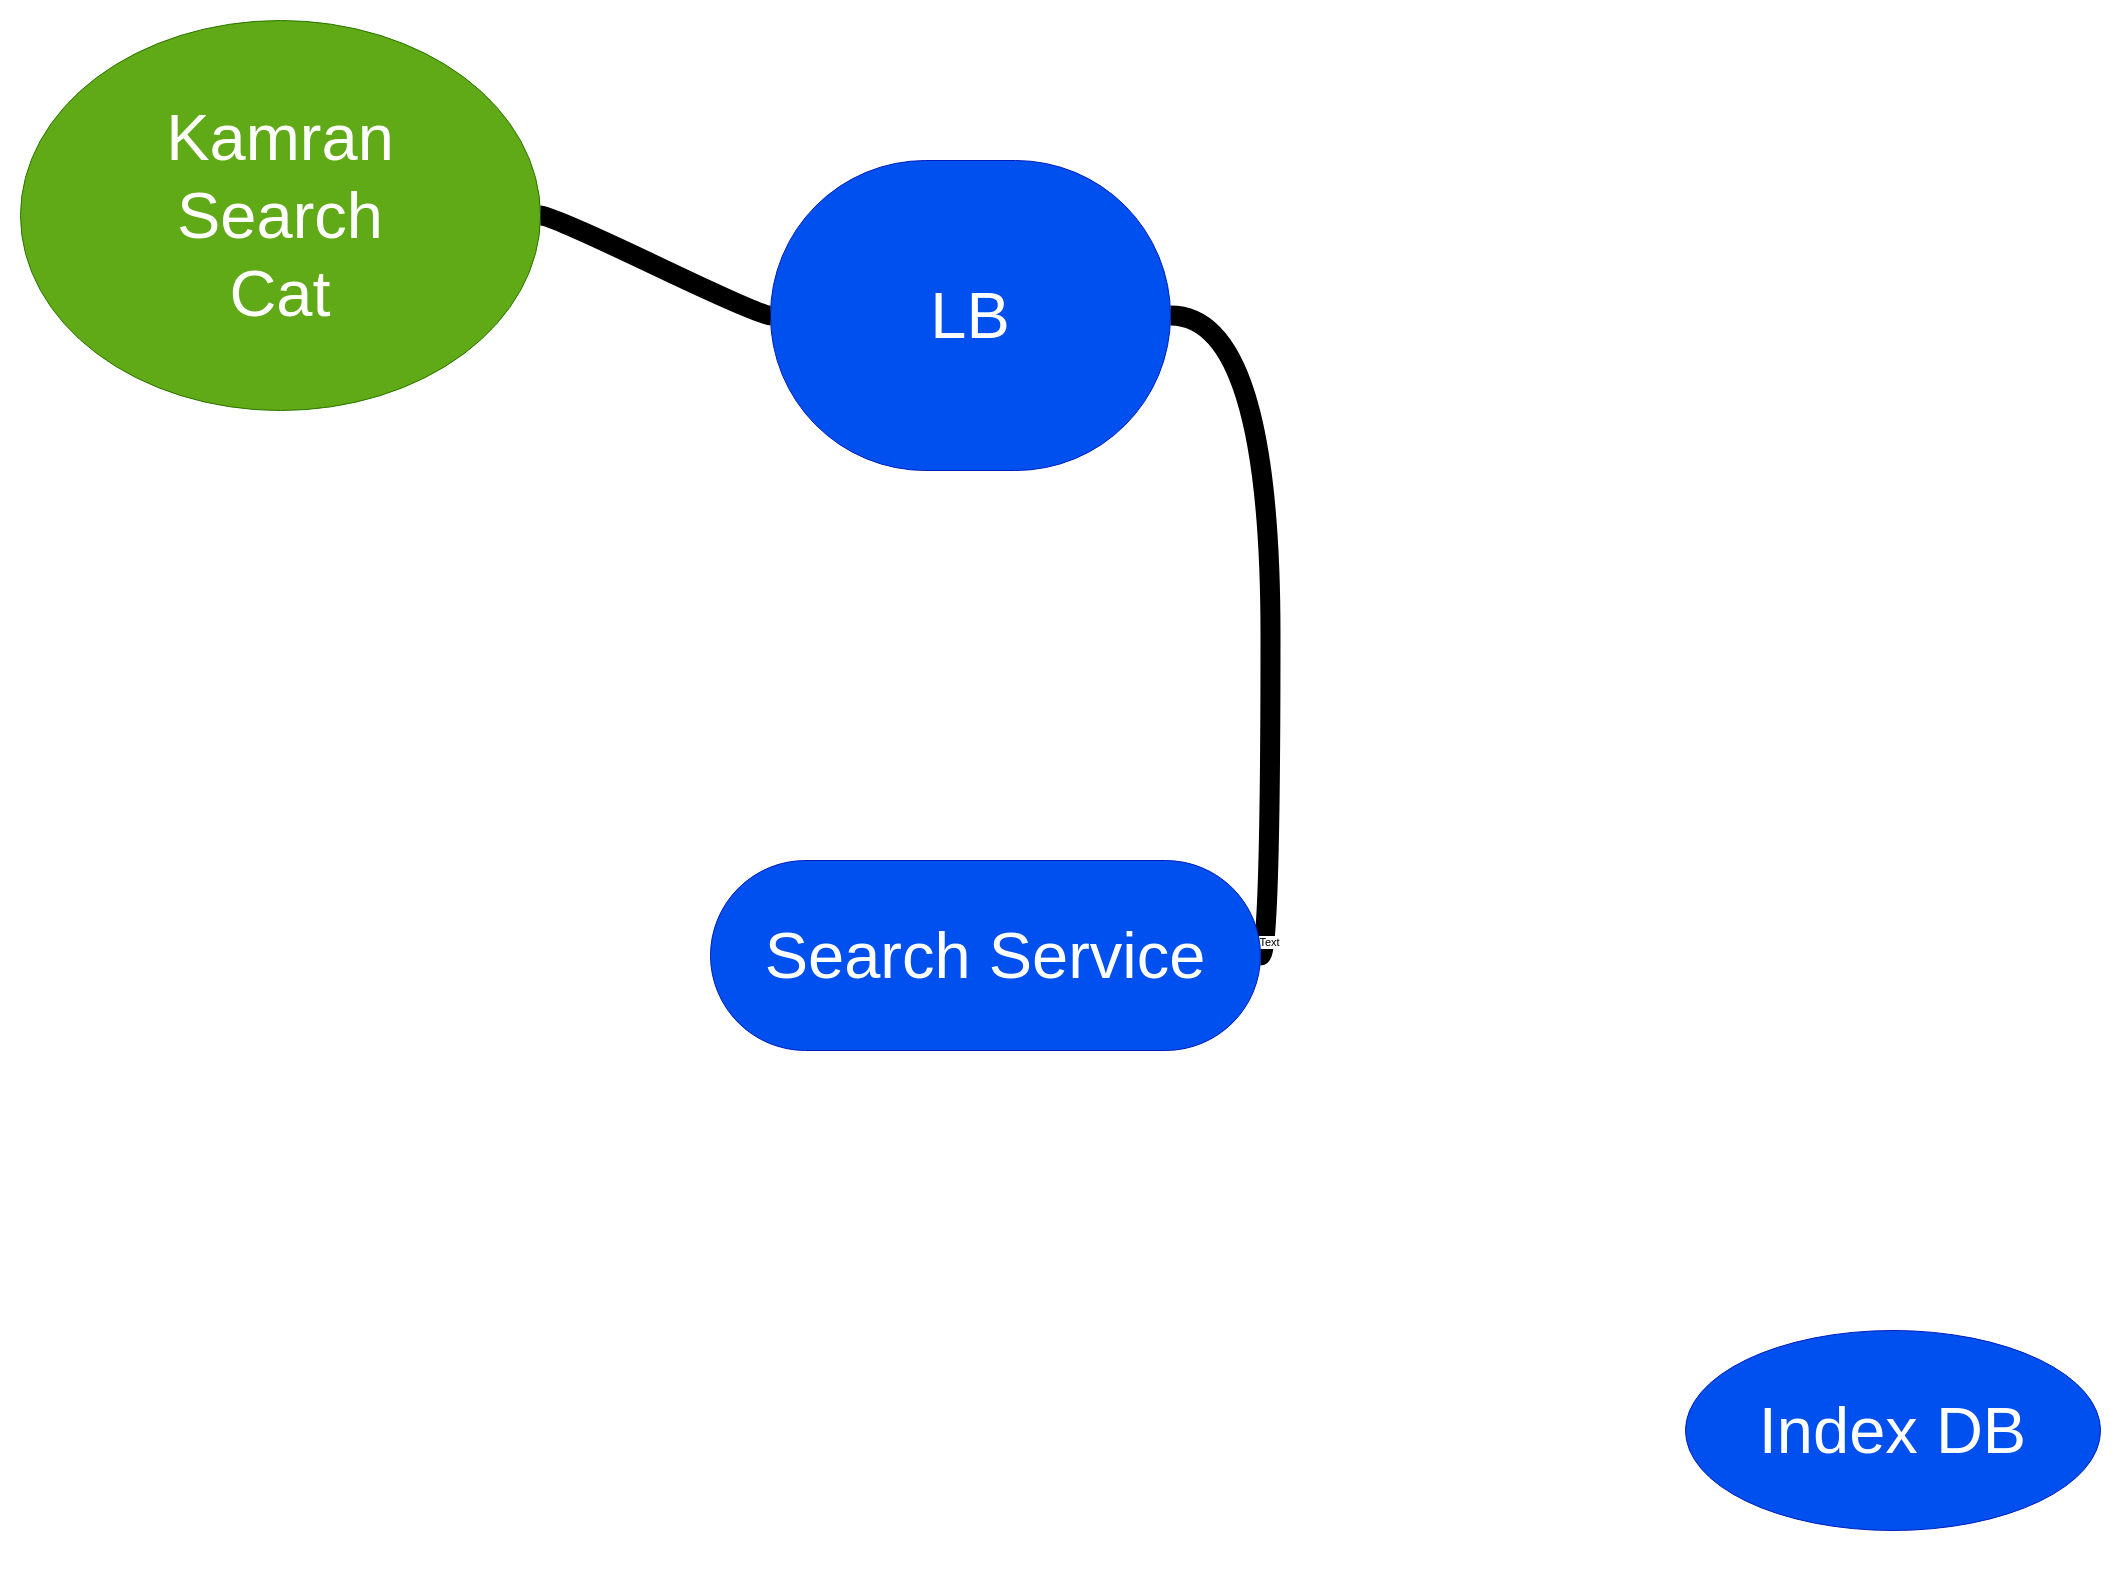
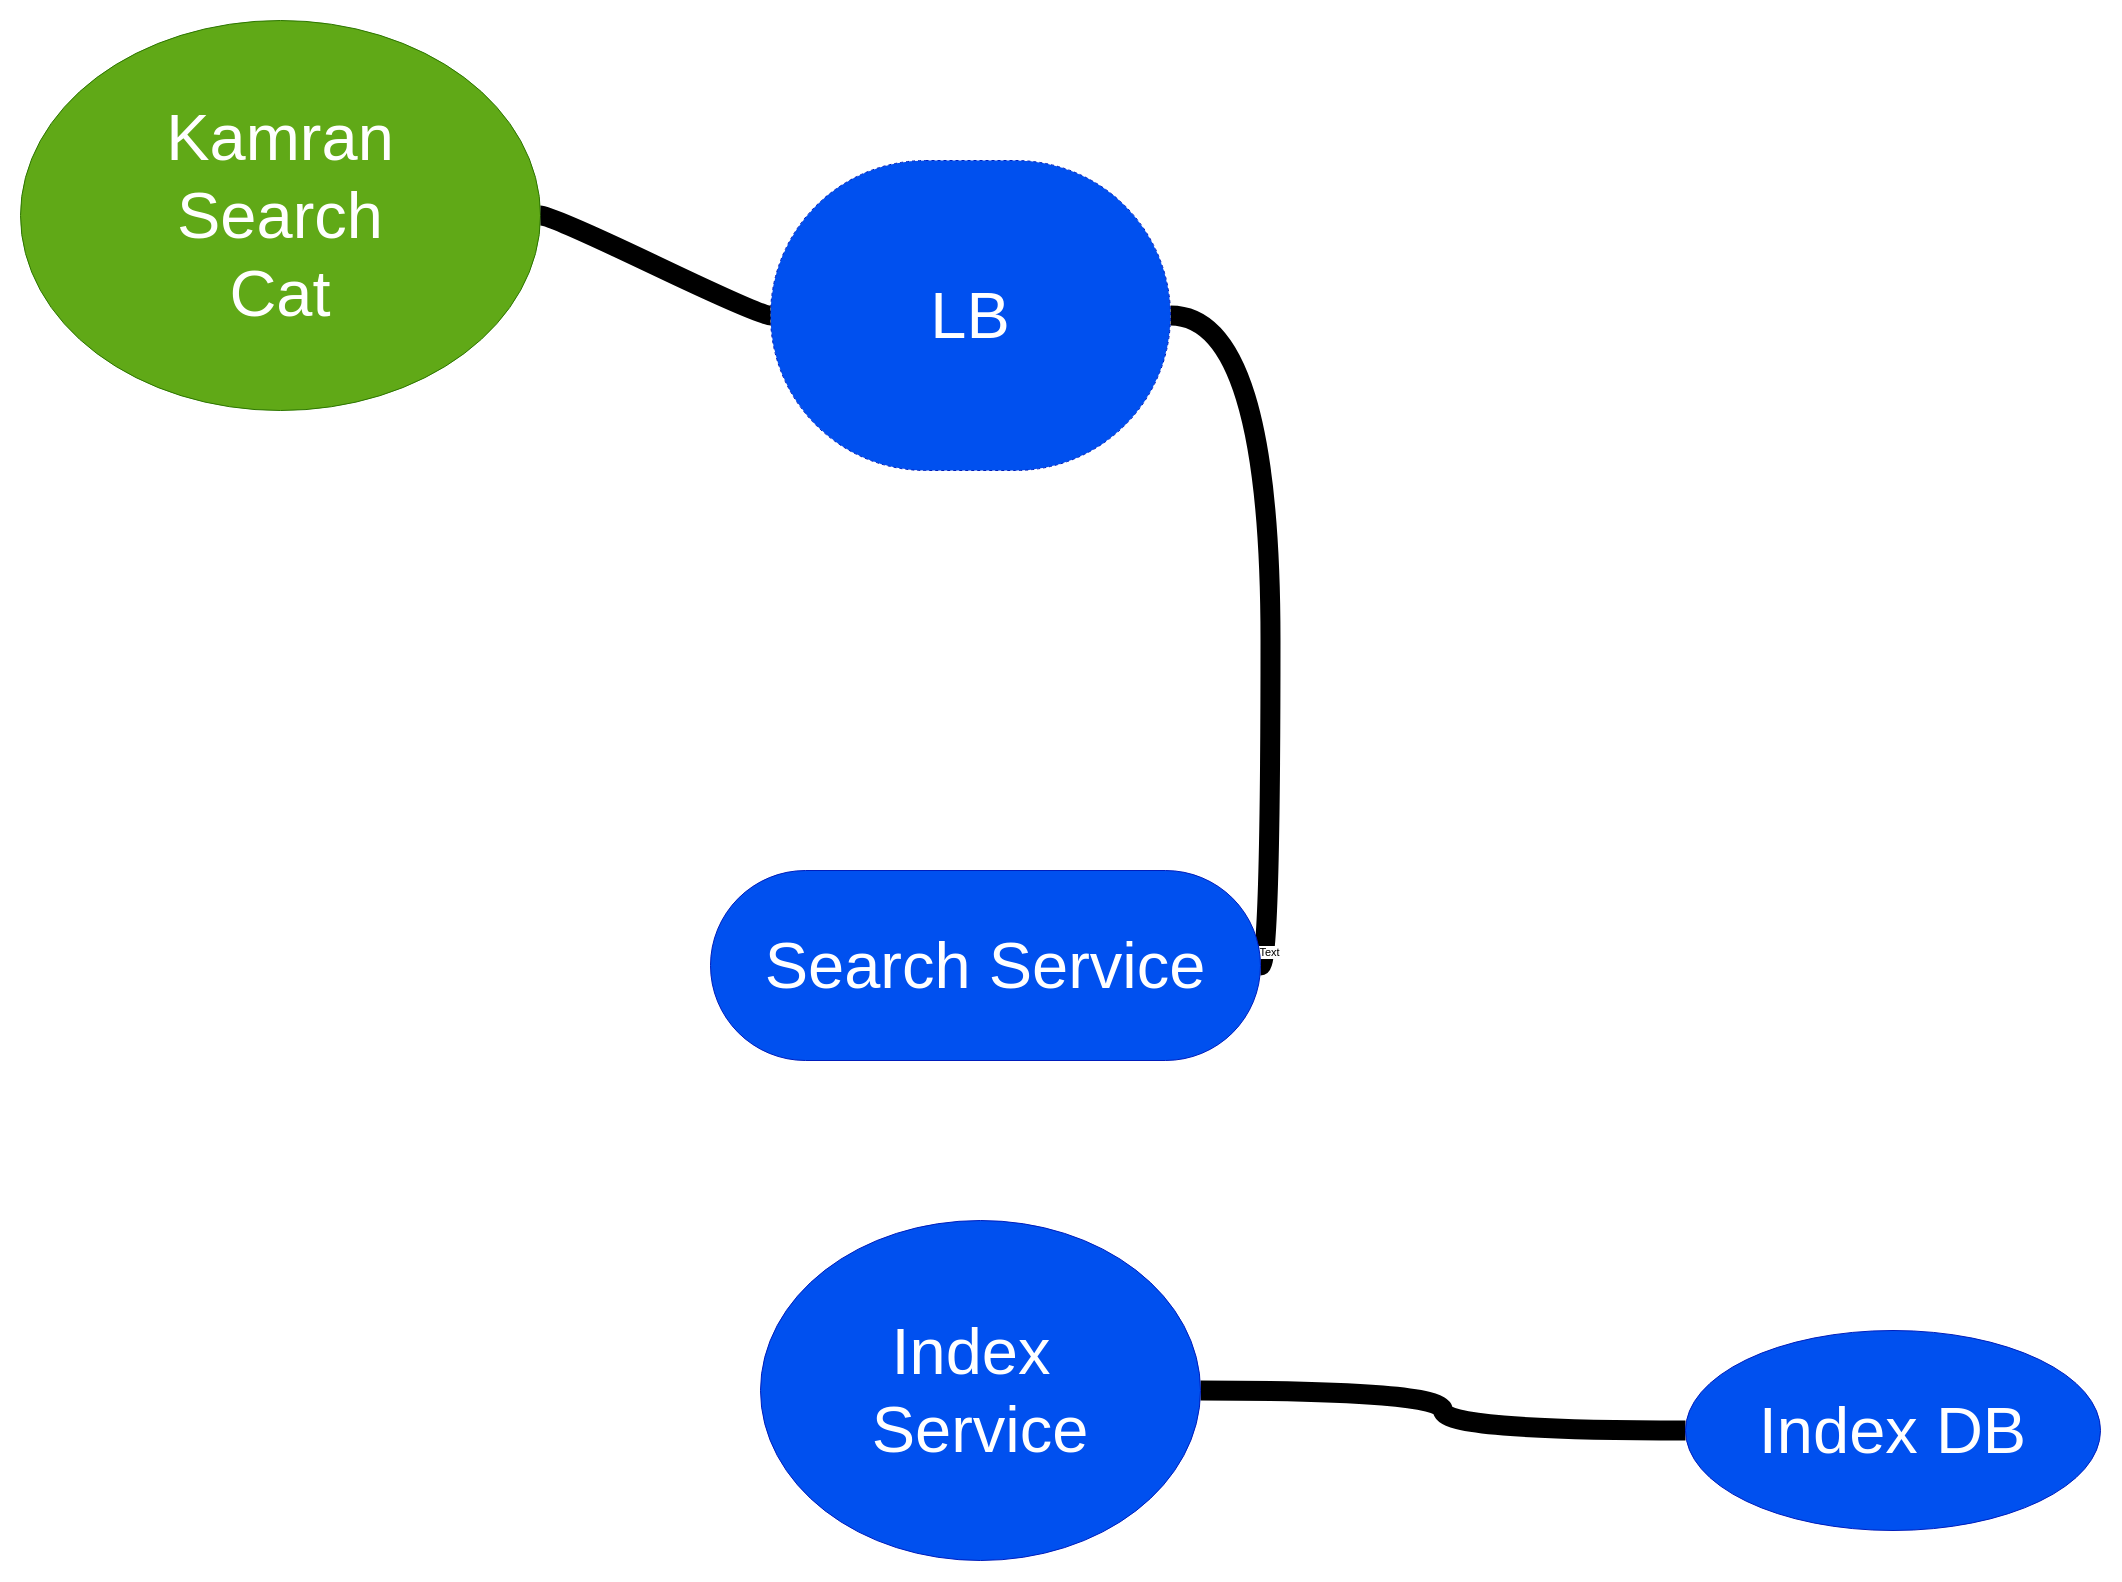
- <mxCell id="5" value="LB" style="whiteSpace=wrap;html=1;rounded=1;arcSize=50;align=center;verticalAlign=middle;strokeWidth=1;autosize=1;spacing=4;treeFolding=1;treeMoving=1;newEdgeStyle={&quot;edgeStyle&quot;:&quot;entityRelationEdgeStyle&quot;,&quot;startArrow&quot;:&quot;none&quot;,&quot;endArrow&quot;:&quot;none&quot;,&quot;segment&quot;:10,&quot;curved&quot;:1,&quot;sourcePerimeterSpacing&quot;:0,&quot;targetPerimeterSpacing&quot;:0};fontSize=65;fillColor=#0050ef;fontColor=#ffffff;strokeColor=#001DBC;" vertex="1" parent="1"><mxGeometry x="770" y="160" width="400" height="310" as="geometry" /></mxCell>
+ <mxCell id="5" value="LB" style="whiteSpace=wrap;html=1;rounded=1;arcSize=50;align=center;verticalAlign=middle;strokeWidth=1;autosize=1;spacing=4;treeFolding=1;treeMoving=1;newEdgeStyle={&quot;edgeStyle&quot;:&quot;entityRelationEdgeStyle&quot;,&quot;startArrow&quot;:&quot;none&quot;,&quot;endArrow&quot;:&quot;none&quot;,&quot;segment&quot;:10,&quot;curved&quot;:1,&quot;sourcePerimeterSpacing&quot;:0,&quot;targetPerimeterSpacing&quot;:0};fontSize=65;fillColor=#0050ef;fontColor=#ffffff;strokeColor=#001DBC;dashed=1;" vertex="1" parent="1"><mxGeometry x="770" y="160" width="400" height="310" as="geometry" /></mxCell>
- <mxCell id="7" value="Search Service" style="whiteSpace=wrap;html=1;fontSize=65;fillColor=#0050ef;strokeColor=#001DBC;fontColor=#ffffff;rounded=1;arcSize=50;strokeWidth=1;autosize=1;spacing=4;" vertex="1" parent="1"><mxGeometry x="710" y="860" width="550" height="190" as="geometry" /></mxCell>
+ <mxCell id="7" value="Search Service" style="whiteSpace=wrap;html=1;fontSize=65;fillColor=#0050ef;strokeColor=#001DBC;fontColor=#ffffff;rounded=1;arcSize=50;strokeWidth=1;autosize=1;spacing=4;" vertex="1" parent="1"><mxGeometry x="710" y="870" width="550" height="190" as="geometry" /></mxCell>
+ <mxCell id="9" value="Index&amp;nbsp;&lt;div&gt;Service&lt;/div&gt;" style="ellipse;whiteSpace=wrap;html=1;fontSize=65;fillColor=#0050ef;strokeColor=#001DBC;fontColor=#ffffff;rounded=1;arcSize=50;strokeWidth=1;autosize=1;spacing=4;" vertex="1" parent="1"><mxGeometry x="760" y="1220" width="440" height="340" as="geometry" /></mxCell>
+ <mxCell id="8" value="" style="edgeStyle=orthogonalEdgeStyle;rounded=0;orthogonalLoop=1;jettySize=auto;html=1;strokeColor=default;strokeWidth=20;align=center;verticalAlign=middle;fontFamily=Helvetica;fontSize=11;fontColor=default;labelBackgroundColor=default;startArrow=none;endArrow=none;sourcePerimeterSpacing=0;targetPerimeterSpacing=0;curved=1;" edge="1" parent="1" source="9" target="10"><mxGeometry relative="1" as="geometry" /></mxCell>
